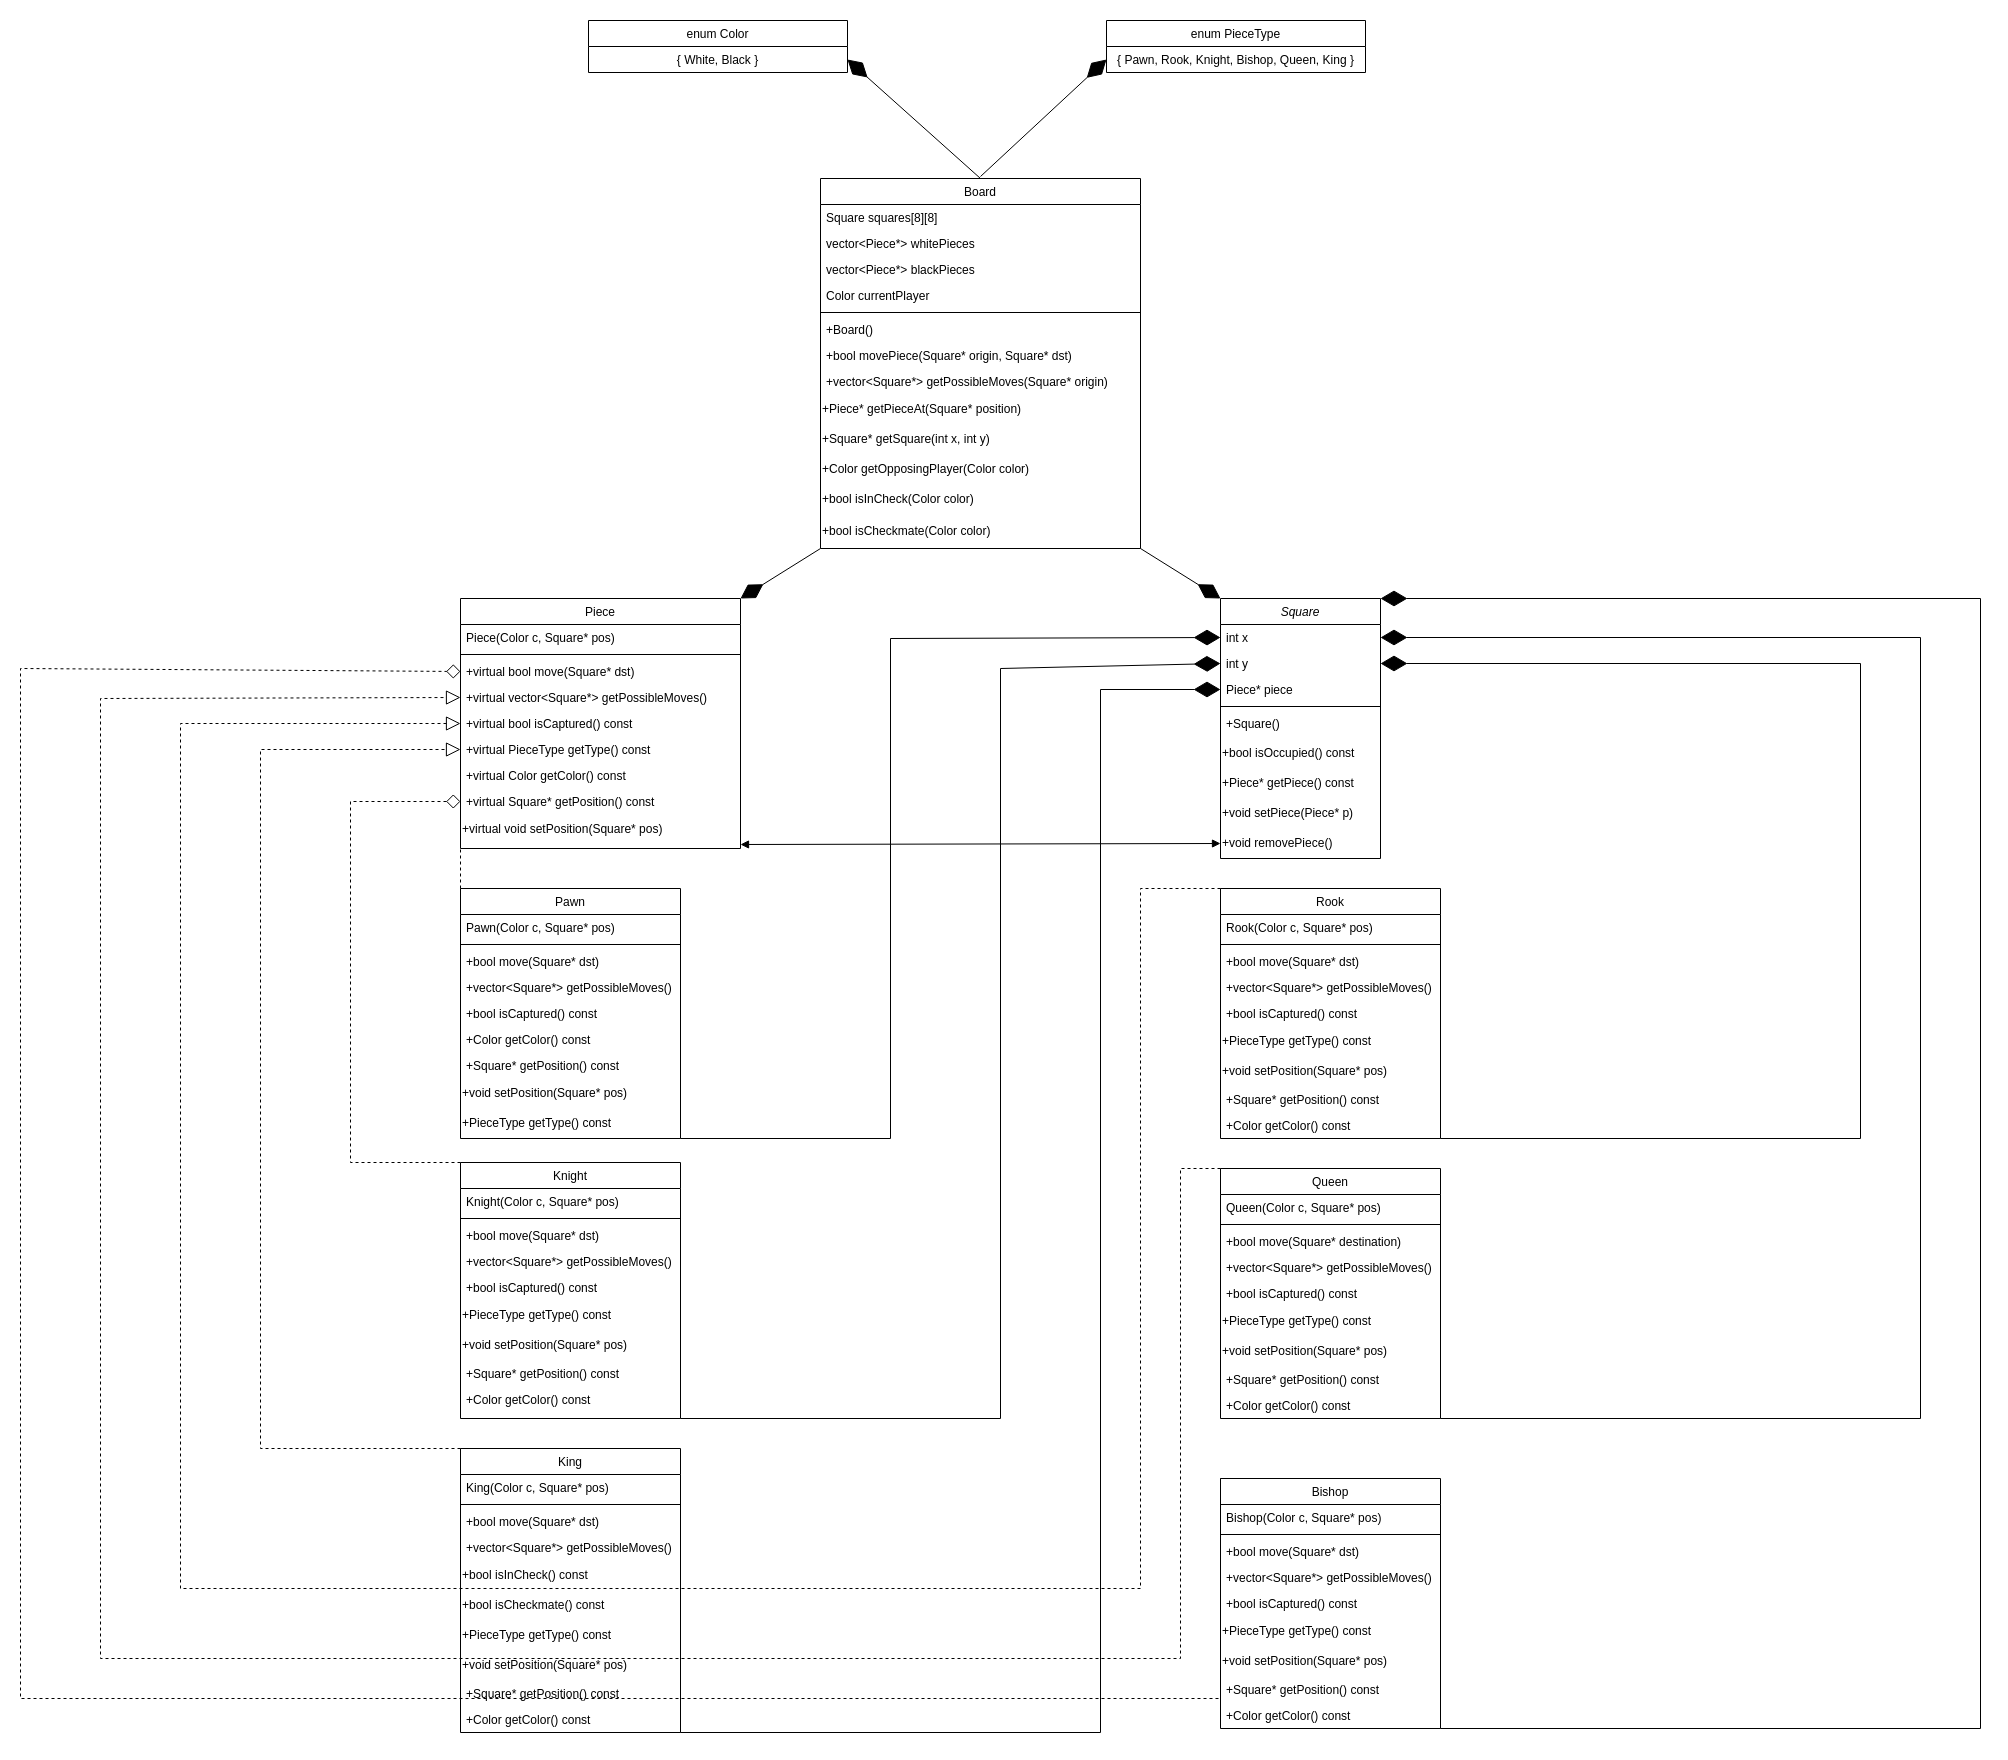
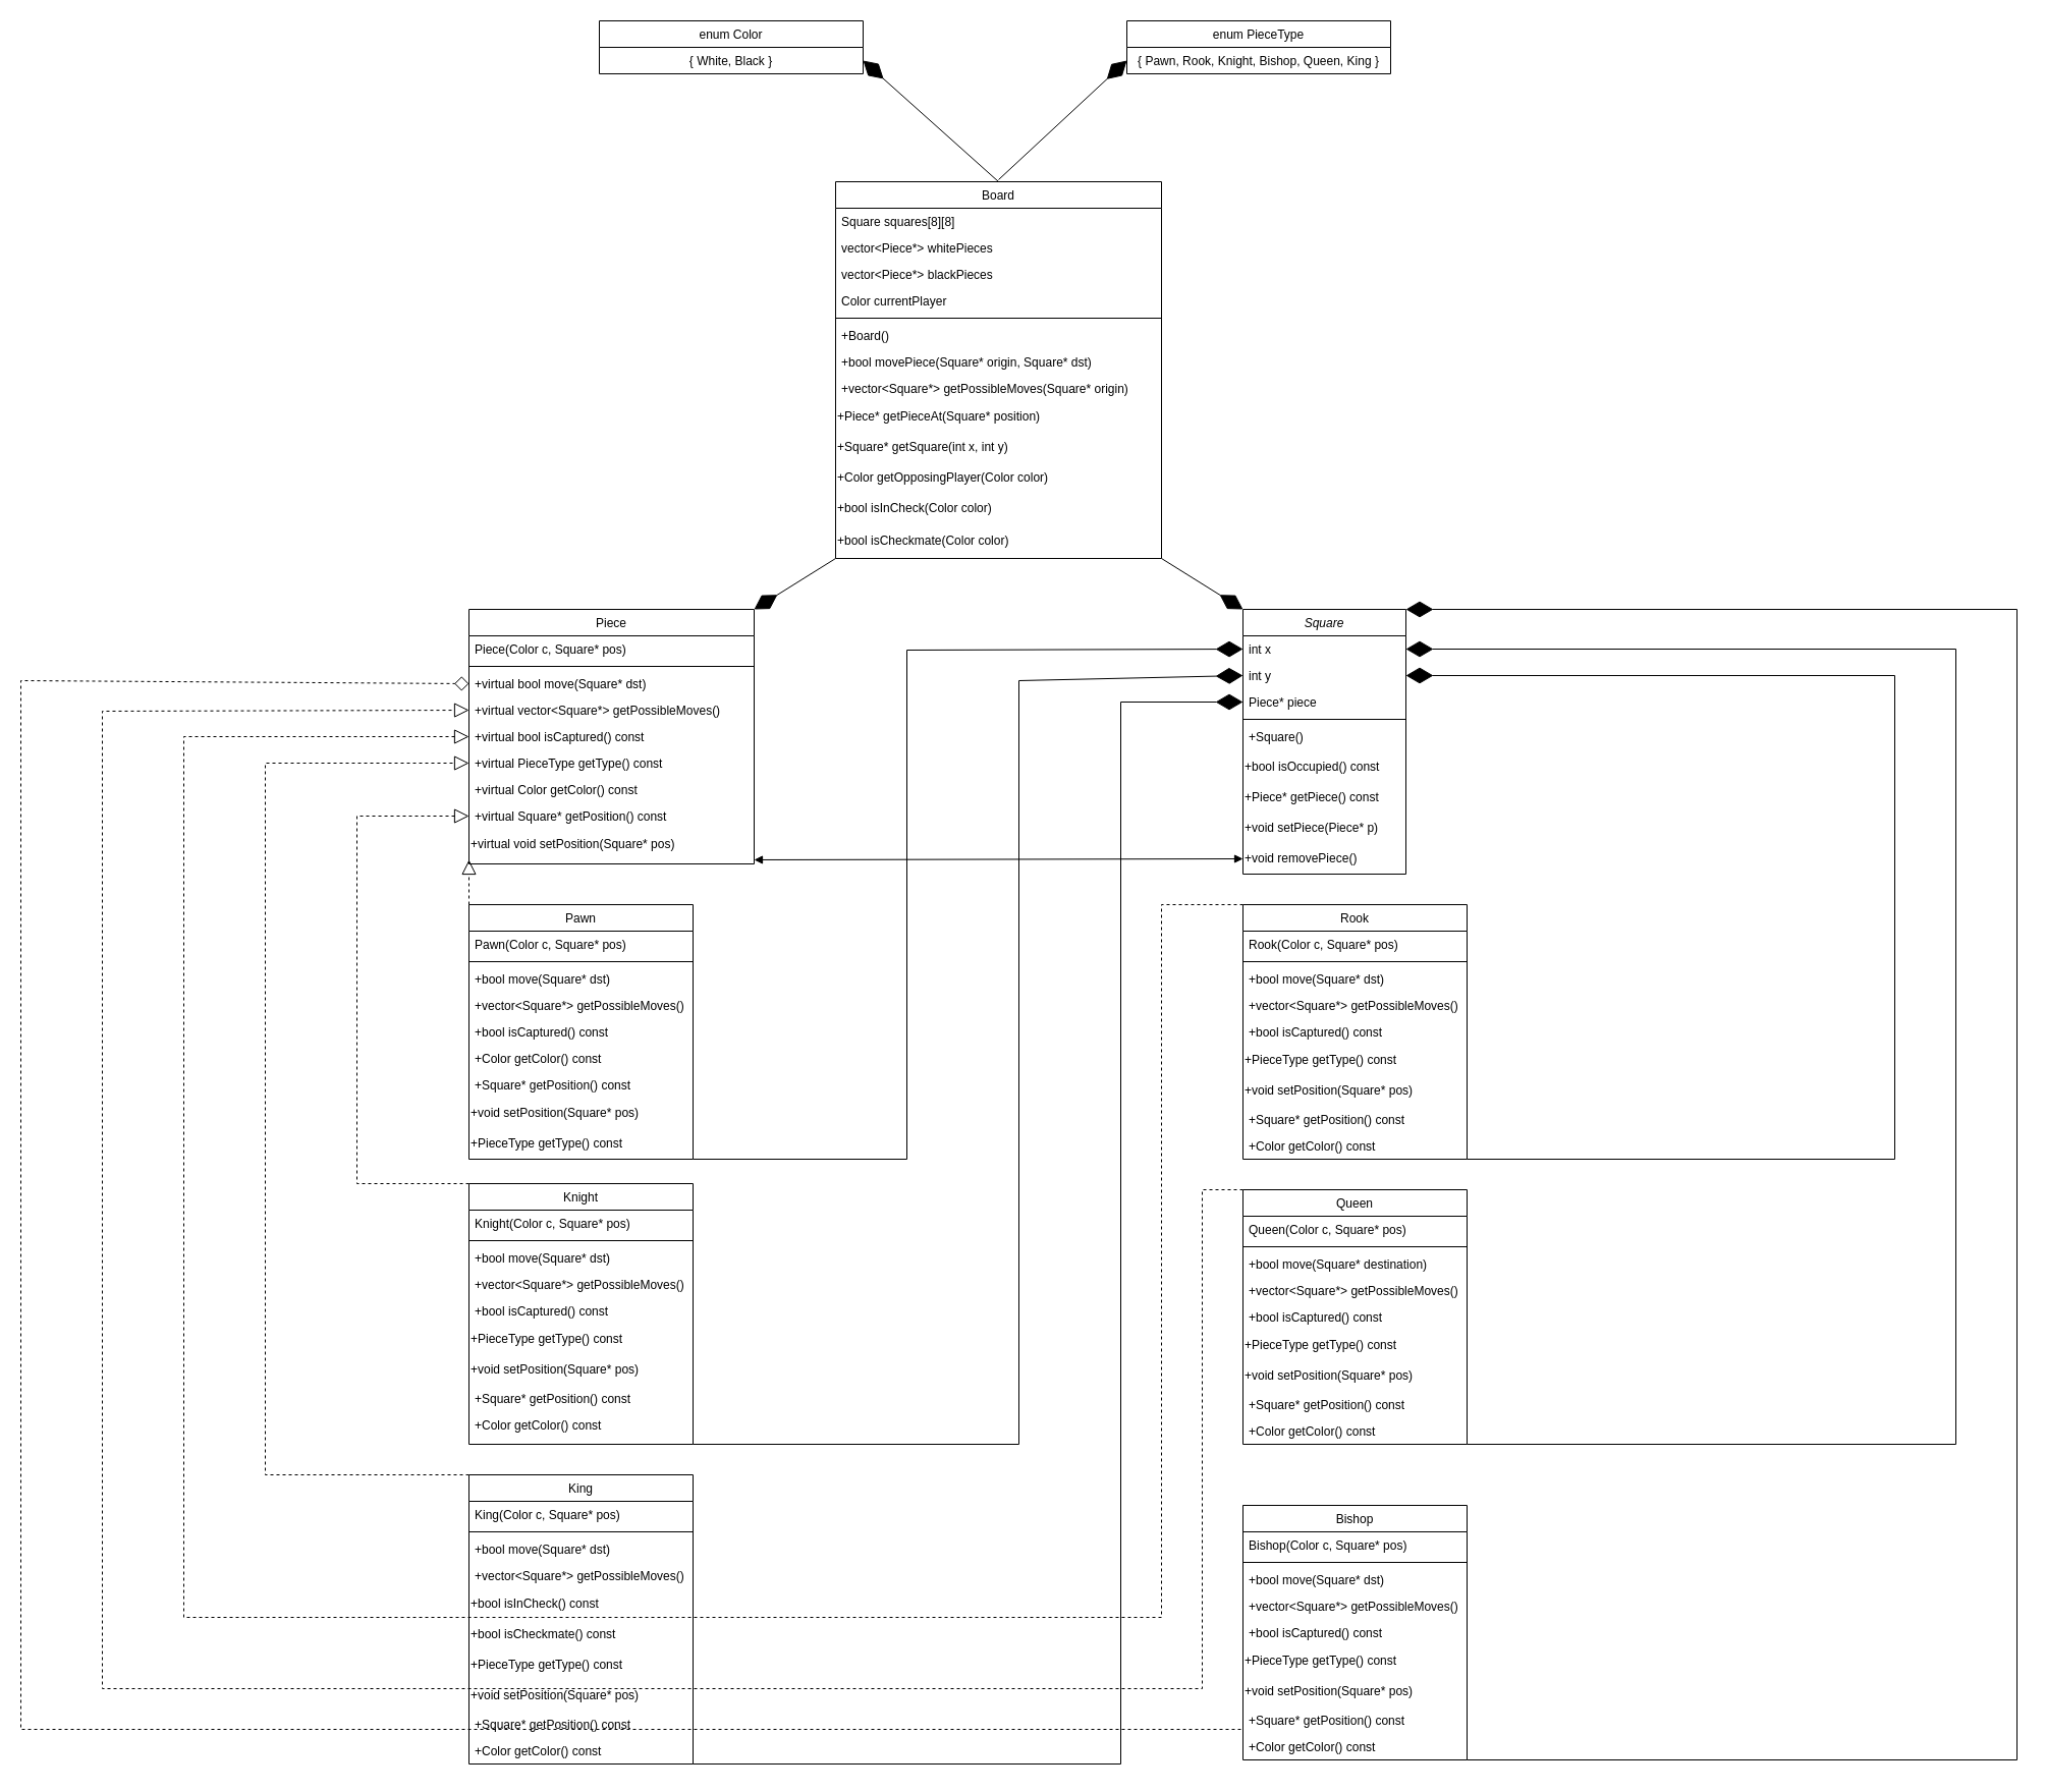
- <mxCell id="114" value="" style="endArrow=diamond;dashed=1;endFill=0;endSize=12;html=1;rounded=0;exitX=0;exitY=0;exitDx=0;exitDy=0;entryX=0;entryY=0.5;entryDx=0;entryDy=0;" parent="1" source="52" target="20" edge="1"><mxGeometry width="160" relative="1" as="geometry"><mxPoint x="-20" y="1548" as="sourcePoint" /><mxPoint x="140" y="1548" as="targetPoint" /><Array as="points"><mxPoint x="350" y="1162" /><mxPoint x="350" y="801" /></Array></mxGeometry></mxCell>
+ <mxCell id="114" value="" style="endArrow=block;dashed=1;endFill=0;endSize=12;html=1;rounded=0;exitX=0;exitY=0;exitDx=0;exitDy=0;entryX=0;entryY=0.5;entryDx=0;entryDy=0;" parent="1" source="52" target="20" edge="1"><mxGeometry width="160" relative="1" as="geometry"><mxPoint x="-20" y="1548" as="sourcePoint" /><mxPoint x="140" y="1548" as="targetPoint" /><Array as="points"><mxPoint x="350" y="1162" /><mxPoint x="350" y="801" /></Array></mxGeometry></mxCell>
- <mxCell id="115" value="" style="endArrow=none;dashed=1;endFill=0;endSize=12;html=1;rounded=0;exitX=0;exitY=0;exitDx=0;exitDy=0;entryX=0;entryY=1;entryDx=0;entryDy=0;" parent="1" source="95" target="21" edge="1"><mxGeometry width="160" relative="1" as="geometry"><mxPoint x="-10" y="1478" as="sourcePoint" /><mxPoint x="150" y="1478" as="targetPoint" /></mxGeometry></mxCell>
+ <mxCell id="115" value="" style="endArrow=block;dashed=1;endFill=0;endSize=12;html=1;rounded=0;exitX=0;exitY=0;exitDx=0;exitDy=0;entryX=0;entryY=1;entryDx=0;entryDy=0;" parent="1" source="95" target="21" edge="1"><mxGeometry width="160" relative="1" as="geometry"><mxPoint x="-10" y="1478" as="sourcePoint" /><mxPoint x="150" y="1478" as="targetPoint" /></mxGeometry></mxCell>
